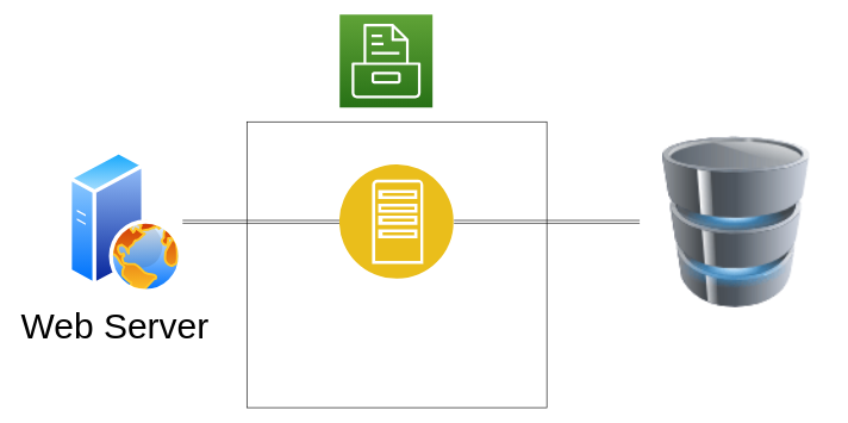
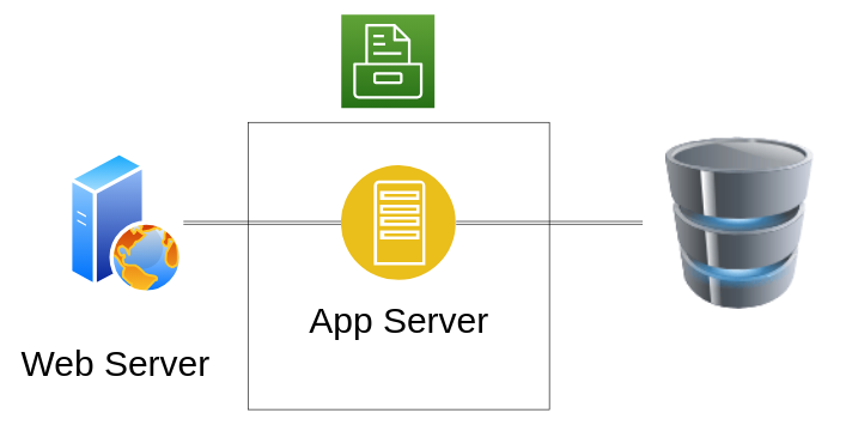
+ <mxCell id="6" value="&lt;span style=&quot;font-size: 50px&quot;&gt;App Server&lt;/span&gt;" style="text;html=1;resizable=0;autosize=1;align=center;verticalAlign=middle;points=[];fillColor=none;strokeColor=none;rounded=0;" vertex="1" parent="1"><mxGeometry x="420" y="430" width="270" height="30" as="geometry" /></mxCell>
- <mxCell id="7" value="&lt;span style=&quot;font-size: 50px&quot;&gt;Web Server&lt;/span&gt;" style="text;html=1;resizable=0;autosize=1;align=center;verticalAlign=middle;points=[];fillColor=none;strokeColor=none;rounded=0;" vertex="1" parent="1"><mxGeometry x="20" y="440" width="280" height="30" as="geometry" /></mxCell>
+ <mxCell id="7" value="&lt;span style=&quot;font-size: 50px&quot;&gt;Web Server&lt;/span&gt;" style="text;html=1;resizable=0;autosize=1;align=center;verticalAlign=middle;points=[];fillColor=none;strokeColor=none;rounded=0;" vertex="1" parent="1"><mxGeometry x="20" y="490" width="280" height="30" as="geometry" /></mxCell>
